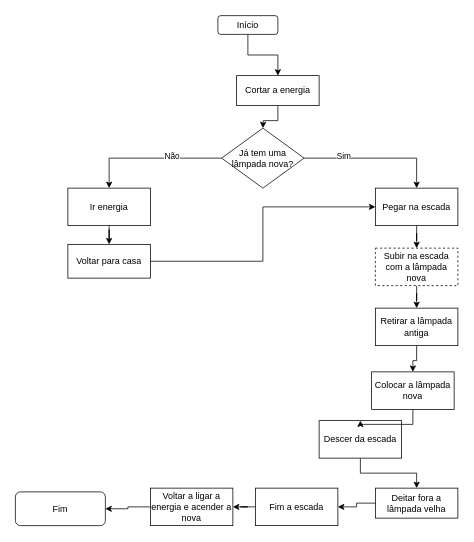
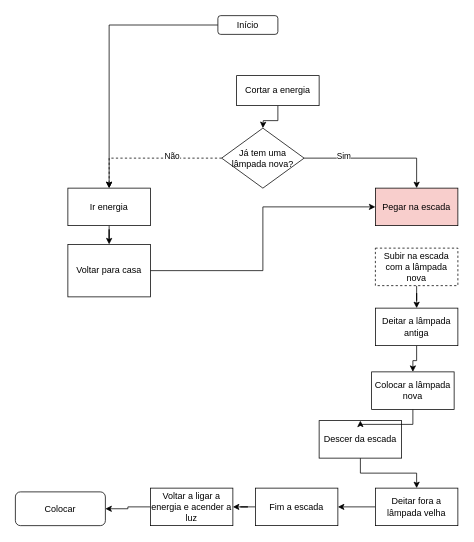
- <mxCell id="2" value="" style="edgeStyle=orthogonalEdgeStyle;rounded=0;orthogonalLoop=1;jettySize=auto;html=1;" parent="1" source="3" target="5" edge="1"><mxGeometry relative="1" as="geometry" /></mxCell>
+ <mxCell id="2" value="" style="edgeStyle=orthogonalEdgeStyle;rounded=0;orthogonalLoop=1;jettySize=auto;html=1;" parent="1" source="3" target="14" edge="1"><mxGeometry relative="1" as="geometry" /></mxCell>
- <mxCell id="6" style="edgeStyle=orthogonalEdgeStyle;rounded=0;orthogonalLoop=1;jettySize=auto;html=1;exitX=0;exitY=0.5;exitDx=0;exitDy=0;entryX=0.5;entryY=0;entryDx=0;entryDy=0;" parent="1" source="10" target="14" edge="1"><mxGeometry relative="1" as="geometry" /></mxCell>
+ <mxCell id="6" style="edgeStyle=orthogonalEdgeStyle;rounded=0;orthogonalLoop=1;jettySize=auto;html=1;exitX=0;exitY=0.5;exitDx=0;exitDy=0;entryX=0.5;entryY=0;entryDx=0;entryDy=0;dashed=1;" parent="1" source="10" target="14" edge="1"><mxGeometry relative="1" as="geometry" /></mxCell>
- <mxCell id="12" value="Pegar na escada" style="rounded=0;whiteSpace=wrap;html=1;" parent="1" vertex="1"><mxGeometry x="500" y="250" width="110" height="50" as="geometry" /></mxCell>
+ <mxCell id="12" value="Pegar na escada" style="rounded=0;whiteSpace=wrap;html=1;fillColor=#f8cecc;" parent="1" vertex="1"><mxGeometry x="500" y="250" width="110" height="50" as="geometry" /></mxCell>
- <mxCell id="11" value="" style="edgeStyle=orthogonalEdgeStyle;rounded=0;orthogonalLoop=1;jettySize=auto;html=1;" parent="1" source="12" target="22" edge="1"><mxGeometry relative="1" as="geometry" /></mxCell>
- <mxCell id="31" value="Voltar para casa" style="rounded=0;whiteSpace=wrap;html=1;" parent="1" vertex="1"><mxGeometry x="90" y="325" width="110" height="45" as="geometry" /></mxCell>
+ <mxCell id="31" value="Voltar para casa" style="rounded=0;whiteSpace=wrap;html=1;" parent="1" vertex="1"><mxGeometry x="90" y="325" width="110" height="70" as="geometry" /></mxCell>
- <mxCell id="20" value="Retirar a lâmpada antiga" style="rounded=0;whiteSpace=wrap;html=1;" parent="1" vertex="1"><mxGeometry x="500" y="410" width="110" height="50" as="geometry" /></mxCell>
+ <mxCell id="20" value="Deitar a lâmpada antiga" style="rounded=0;whiteSpace=wrap;html=1;" parent="1" vertex="1"><mxGeometry x="500" y="410" width="110" height="50" as="geometry" /></mxCell>
- <mxCell id="24" value="Deitar fora a lâmpada velha" style="rounded=0;whiteSpace=wrap;html=1;" parent="1" vertex="1"><mxGeometry x="500" y="650" width="110" height="40" as="geometry" /></mxCell>
+ <mxCell id="24" value="Deitar fora a lâmpada velha" style="rounded=0;whiteSpace=wrap;html=1;" parent="1" vertex="1"><mxGeometry x="500" y="650" width="110" height="50" as="geometry" /></mxCell>
- <mxCell id="26" value="Voltar a ligar a energia e acender a nova" style="rounded=0;whiteSpace=wrap;html=1;" parent="1" vertex="1"><mxGeometry x="200" y="650" width="110" height="50" as="geometry" /></mxCell>
+ <mxCell id="26" value="Voltar a ligar a energia e acender a luz" style="rounded=0;whiteSpace=wrap;html=1;" parent="1" vertex="1"><mxGeometry x="200" y="650" width="110" height="50" as="geometry" /></mxCell>
- <mxCell id="29" value="Fim" style="rounded=1;whiteSpace=wrap;html=1;" parent="1" vertex="1"><mxGeometry x="20" y="655" width="120" height="45" as="geometry" /></mxCell>
+ <mxCell id="29" value="Colocar" style="rounded=1;whiteSpace=wrap;html=1;" parent="1" vertex="1"><mxGeometry x="20" y="655" width="120" height="45" as="geometry" /></mxCell>
